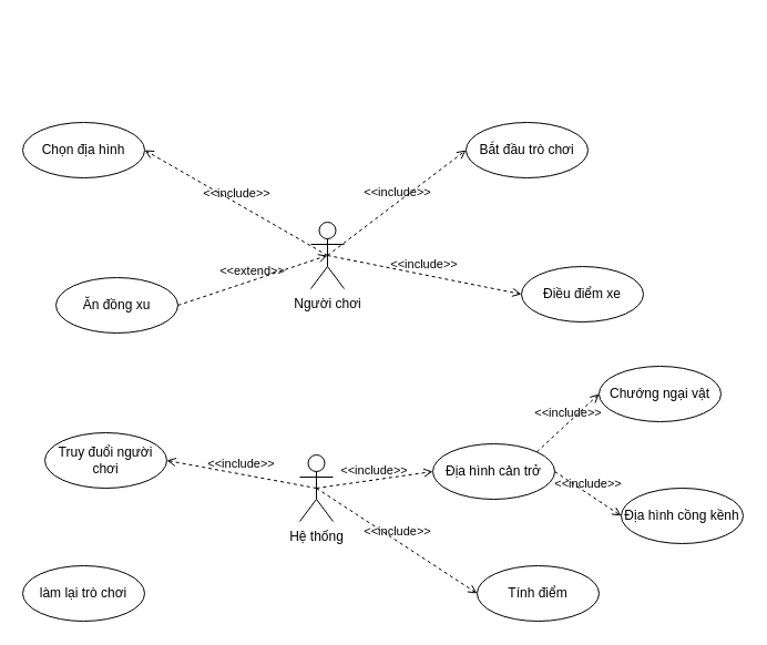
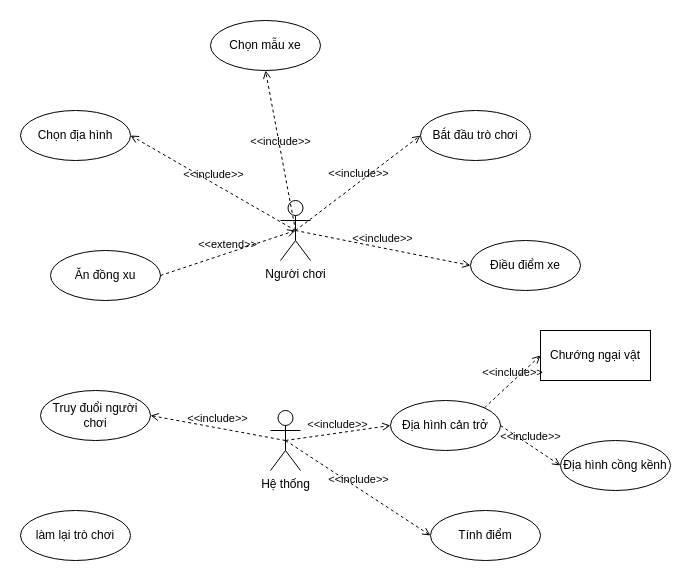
+ <mxCell id="4" value="Chọn mẫu xe" style="ellipse;whiteSpace=wrap;html=1;" vertex="1" parent="1"><mxGeometry x="210" y="20" width="110" height="50" as="geometry" /></mxCell>
+ <mxCell id="16" value="&amp;lt;&amp;lt;include&amp;gt;&amp;gt;" style="html=1;verticalAlign=bottom;labelBackgroundColor=none;endArrow=open;endFill=0;dashed=1;rounded=0;exitX=0.5;exitY=0.5;exitDx=0;exitDy=0;exitPerimeter=0;entryX=0.5;entryY=1;entryDx=0;entryDy=0;" edge="1" parent="1" source="2" target="4"><mxGeometry width="160" relative="1" as="geometry"><mxPoint x="315" y="250" as="sourcePoint" /><mxPoint x="150" y="155" as="targetPoint" /></mxGeometry></mxCell>
- <mxCell id="13" value="Chướng ngại vật" style="ellipse;whiteSpace=wrap;html=1;" vertex="1" parent="1"><mxGeometry x="540" y="330" width="110" height="50" as="geometry" /></mxCell>
+ <mxCell id="13" value="Chướng ngại vật" style="whiteSpace=wrap;html=1;rounded=0;" vertex="1" parent="1"><mxGeometry x="540" y="330" width="110" height="50" as="geometry" /></mxCell>
